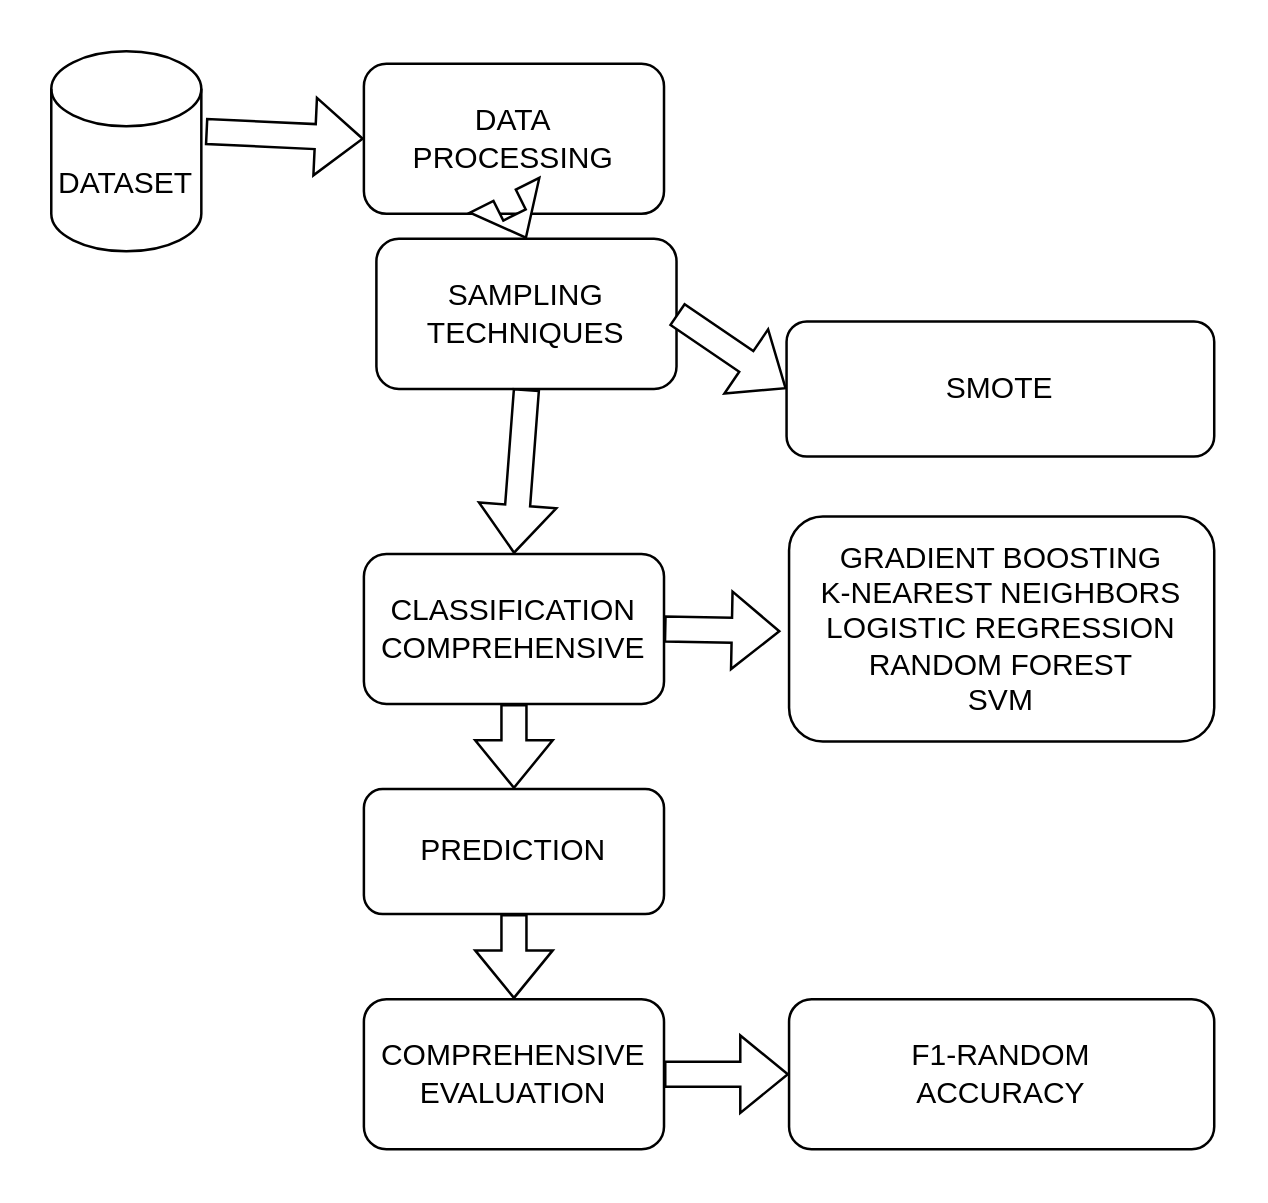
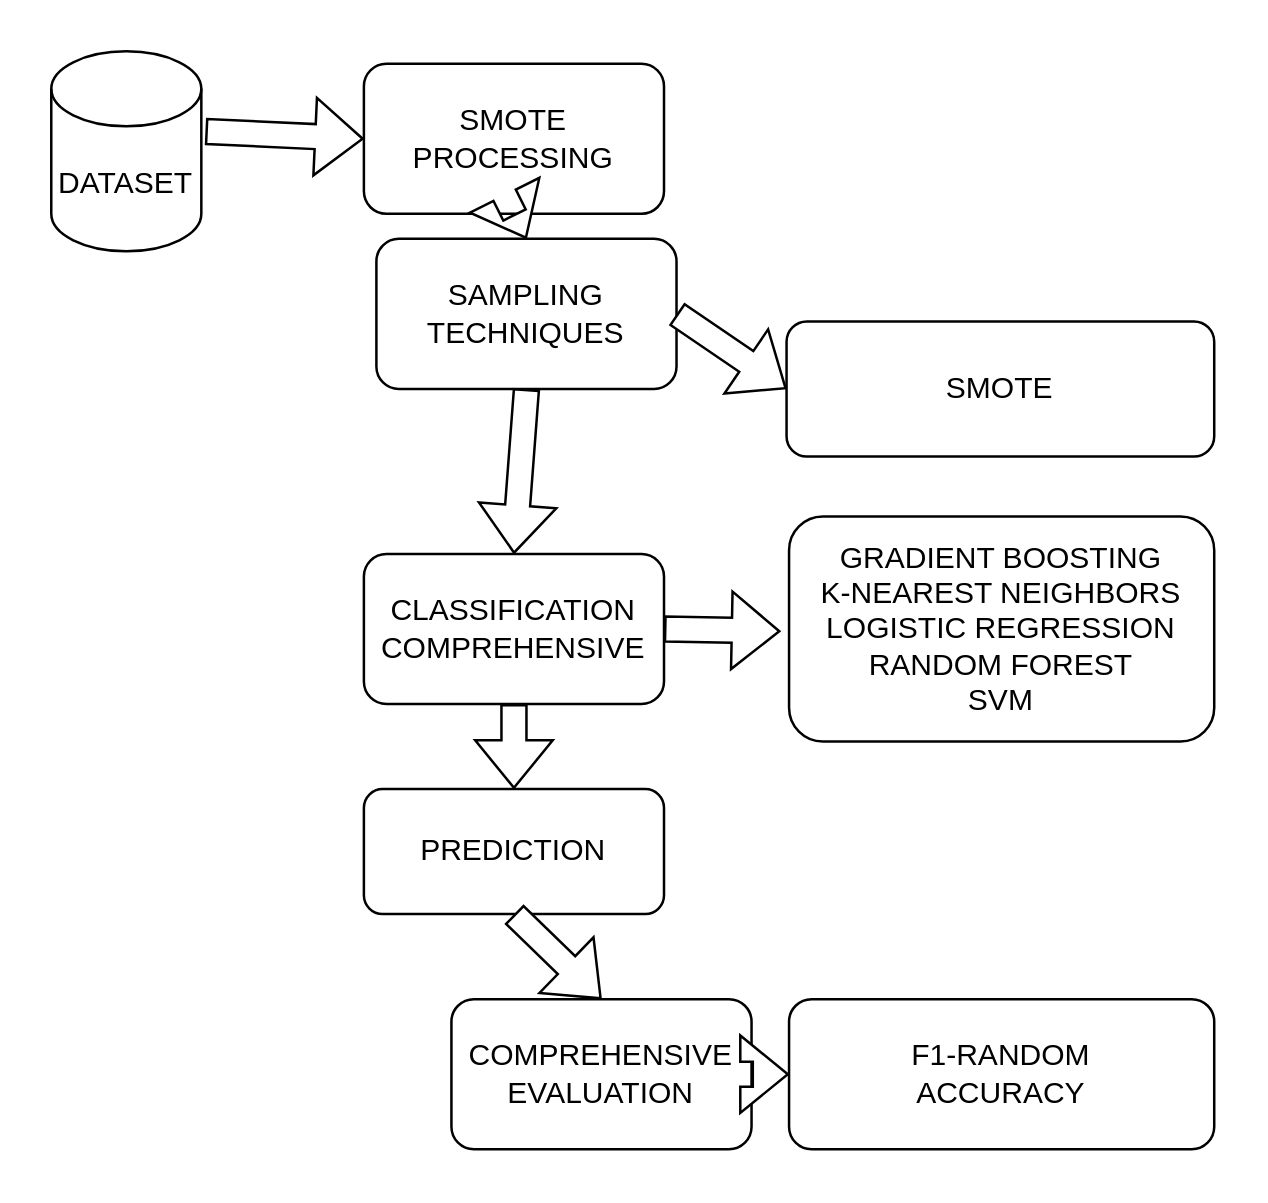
- <mxCell id="4" value="DATA&lt;div&gt;PROCESSING&lt;/div&gt;" style="rounded=1;whiteSpace=wrap;html=1;fillColor=light-dark(#FFFFFF,#6F0D96);" parent="1" vertex="1"><mxGeometry x="145" y="25" width="120" height="60" as="geometry" /></mxCell>
+ <mxCell id="4" value="SMOTE&lt;div&gt;PROCESSING&lt;/div&gt;" style="rounded=1;whiteSpace=wrap;html=1;fillColor=light-dark(#FFFFFF,#6F0D96);" parent="1" vertex="1"><mxGeometry x="145" y="25" width="120" height="60" as="geometry" /></mxCell>
- <mxCell id="11" value="COMPREHENSIVE&lt;div&gt;EVALUATION&lt;/div&gt;" style="rounded=1;whiteSpace=wrap;html=1;fillColor=light-dark(#FFFFFF,#6F0D96);" parent="1" vertex="1"><mxGeometry x="145" y="399" width="120" height="60" as="geometry" /></mxCell>
+ <mxCell id="11" value="COMPREHENSIVE&lt;div&gt;EVALUATION&lt;/div&gt;" style="rounded=1;whiteSpace=wrap;html=1;fillColor=light-dark(#FFFFFF,#6F0D96);" parent="1" vertex="1"><mxGeometry x="180" y="399" width="120" height="60" as="geometry" /></mxCell>
